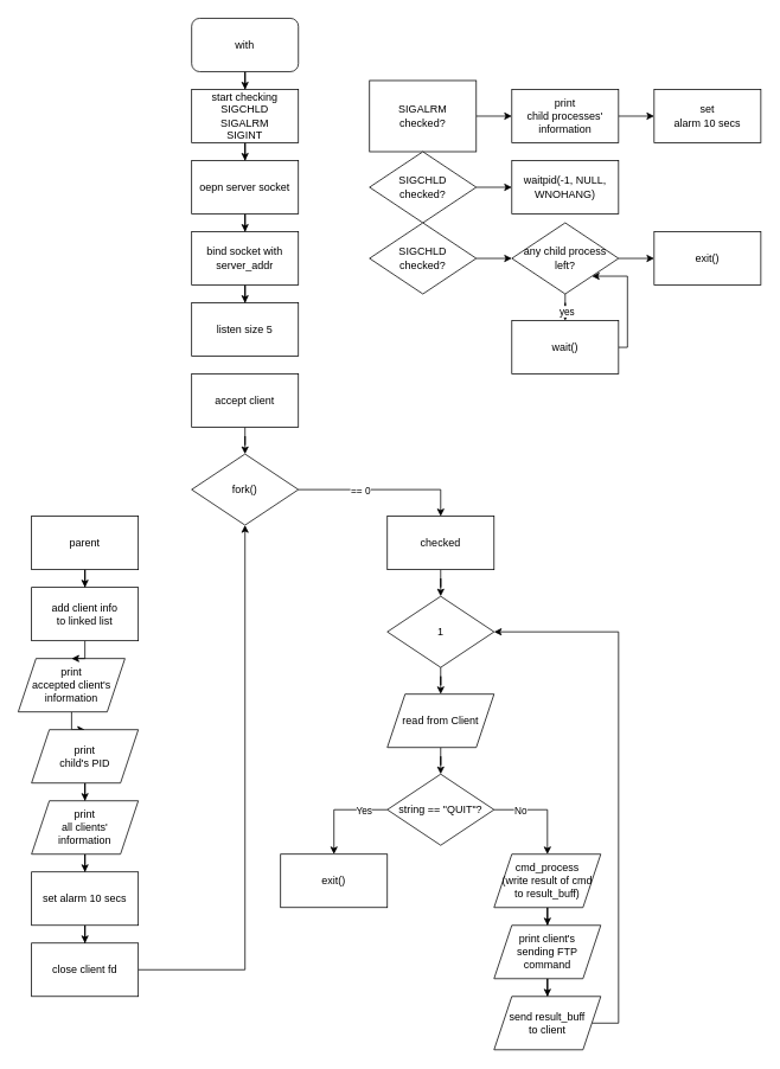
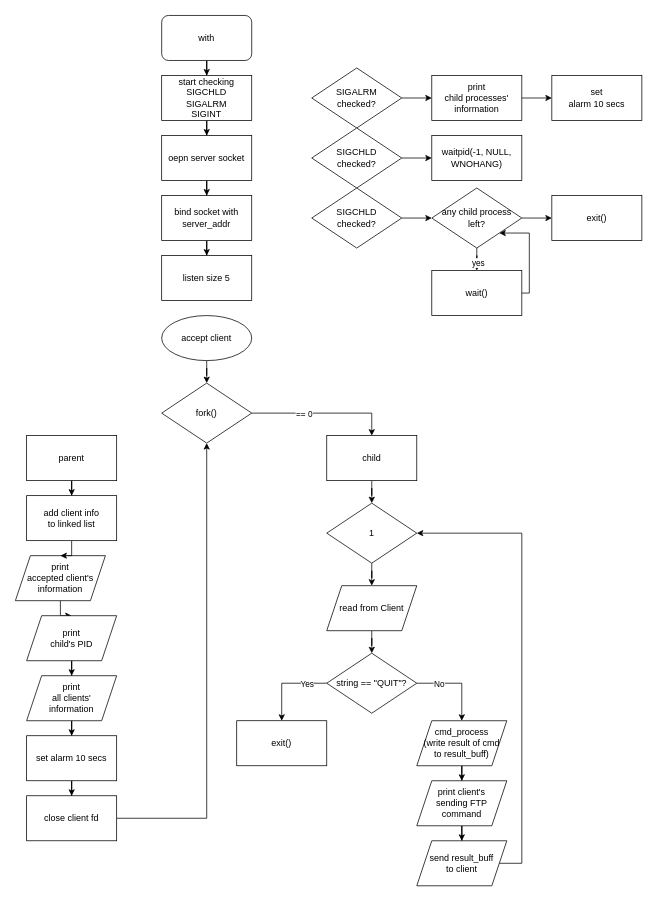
- <mxCell id="39" value="SIGALRM&lt;div&gt;checked?&lt;/div&gt;" style="whiteSpace=wrap;html=1;rounded=0;" parent="1" vertex="1"><mxGeometry x="415" y="90" width="120" height="80" as="geometry" /></mxCell>
+ <mxCell id="39" value="SIGALRM&lt;div&gt;checked?&lt;/div&gt;" style="rhombus;whiteSpace=wrap;html=1;" parent="1" vertex="1"><mxGeometry x="415" y="90" width="120" height="80" as="geometry" /></mxCell>
- <mxCell id="12" value="accept client" style="rounded=0;whiteSpace=wrap;html=1;" parent="1" vertex="1"><mxGeometry x="215" y="420" width="120" height="60" as="geometry" /></mxCell>
+ <mxCell id="12" value="accept client" style="ellipse;whiteSpace=wrap;html=1;" parent="1" vertex="1"><mxGeometry x="215" y="420" width="120" height="60" as="geometry" /></mxCell>
- <mxCell id="25" value="checked" style="rounded=0;whiteSpace=wrap;html=1;" parent="1" vertex="1"><mxGeometry x="435" y="580" width="120" height="60" as="geometry" /></mxCell>
+ <mxCell id="25" value="child" style="rounded=0;whiteSpace=wrap;html=1;" parent="1" vertex="1"><mxGeometry x="435" y="580" width="120" height="60" as="geometry" /></mxCell>
